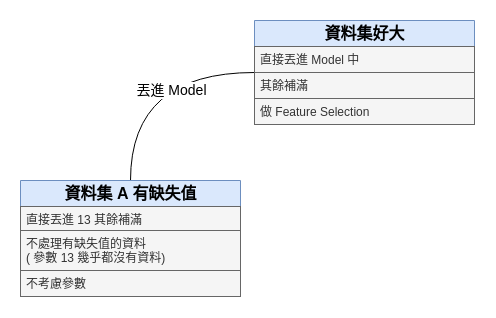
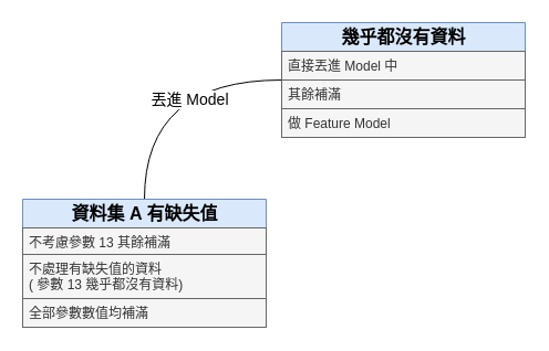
- <mxCell id="4" value="&lt;b&gt;&lt;font style=&quot;font-size: 16px;&quot;&gt;資料集好大&lt;/font&gt;&lt;/b&gt;" style="swimlane;fontStyle=0;childLayout=stackLayout;horizontal=1;startSize=26;fillColor=#dae8fc;horizontalStack=0;resizeParent=1;resizeParentMax=0;resizeLast=0;collapsible=1;marginBottom=0;html=1;strokeColor=#6c8ebf;" parent="1" vertex="1"><mxGeometry x="254" y="20" width="220" height="104" as="geometry" /></mxCell>
+ <mxCell id="4" value="&lt;b&gt;&lt;font style=&quot;font-size: 16px;&quot;&gt;幾乎都沒有資料&lt;/font&gt;&lt;/b&gt;" style="swimlane;fontStyle=0;childLayout=stackLayout;horizontal=1;startSize=26;fillColor=#dae8fc;horizontalStack=0;resizeParent=1;resizeParentMax=0;resizeLast=0;collapsible=1;marginBottom=0;html=1;strokeColor=#6c8ebf;" parent="1" vertex="1"><mxGeometry x="254" y="20" width="220" height="104" as="geometry" /></mxCell>
- <mxCell id="7" value="做 Feature Selection" style="text;align=left;verticalAlign=top;spacingLeft=4;spacingRight=4;overflow=hidden;rotatable=0;points=[[0,0.5],[1,0.5]];portConstraint=eastwest;whiteSpace=wrap;html=1;fillColor=#f5f5f5;strokeColor=#666666;fontColor=#333333;" parent="4" vertex="1"><mxGeometry y="78" width="220" height="26" as="geometry" /></mxCell>
+ <mxCell id="7" value="做 Feature Model" style="text;align=left;verticalAlign=top;spacingLeft=4;spacingRight=4;overflow=hidden;rotatable=0;points=[[0,0.5],[1,0.5]];portConstraint=eastwest;whiteSpace=wrap;html=1;fillColor=#f5f5f5;strokeColor=#666666;fontColor=#333333;" parent="4" vertex="1"><mxGeometry y="78" width="220" height="26" as="geometry" /></mxCell>
- <mxCell id="9" value="直接丟進 13 其餘補滿" style="text;align=left;verticalAlign=top;spacingLeft=4;spacingRight=4;overflow=hidden;rotatable=0;points=[[0,0.5],[1,0.5]];portConstraint=eastwest;whiteSpace=wrap;html=1;fillColor=#f5f5f5;strokeColor=#666666;fontColor=#333333;" parent="8" vertex="1"><mxGeometry y="26" width="220" height="24" as="geometry" /></mxCell>
+ <mxCell id="9" value="不考慮參數 13 其餘補滿" style="text;align=left;verticalAlign=top;spacingLeft=4;spacingRight=4;overflow=hidden;rotatable=0;points=[[0,0.5],[1,0.5]];portConstraint=eastwest;whiteSpace=wrap;html=1;fillColor=#f5f5f5;strokeColor=#666666;fontColor=#333333;" parent="8" vertex="1"><mxGeometry y="26" width="220" height="24" as="geometry" /></mxCell>
- <mxCell id="11" value="不考慮參數" style="text;align=left;verticalAlign=top;spacingLeft=4;spacingRight=4;overflow=hidden;rotatable=0;points=[[0,0.5],[1,0.5]];portConstraint=eastwest;whiteSpace=wrap;html=1;fillColor=#f5f5f5;strokeColor=#666666;fontColor=#333333;" parent="8" vertex="1"><mxGeometry y="90" width="220" height="26" as="geometry" /></mxCell>
+ <mxCell id="11" value="全部參數數值均補滿" style="text;align=left;verticalAlign=top;spacingLeft=4;spacingRight=4;overflow=hidden;rotatable=0;points=[[0,0.5],[1,0.5]];portConstraint=eastwest;whiteSpace=wrap;html=1;fillColor=#f5f5f5;strokeColor=#666666;fontColor=#333333;" parent="8" vertex="1"><mxGeometry y="90" width="220" height="26" as="geometry" /></mxCell>
